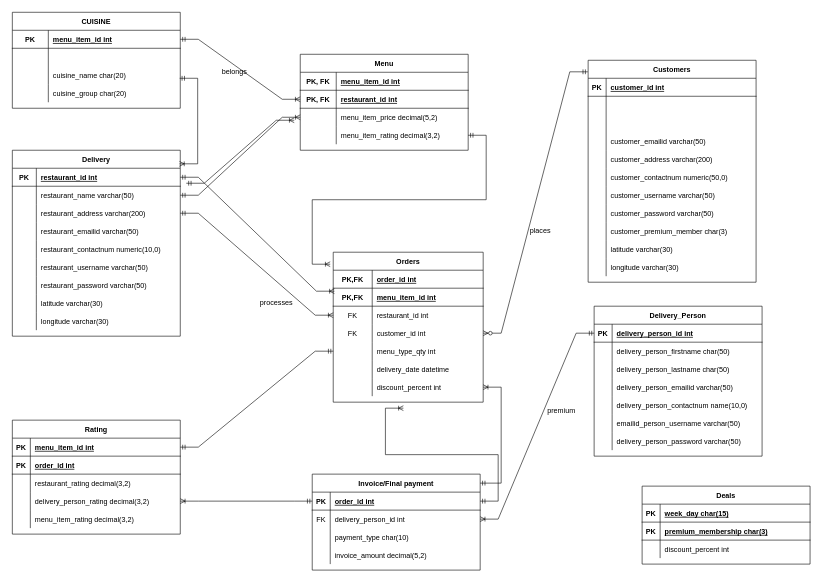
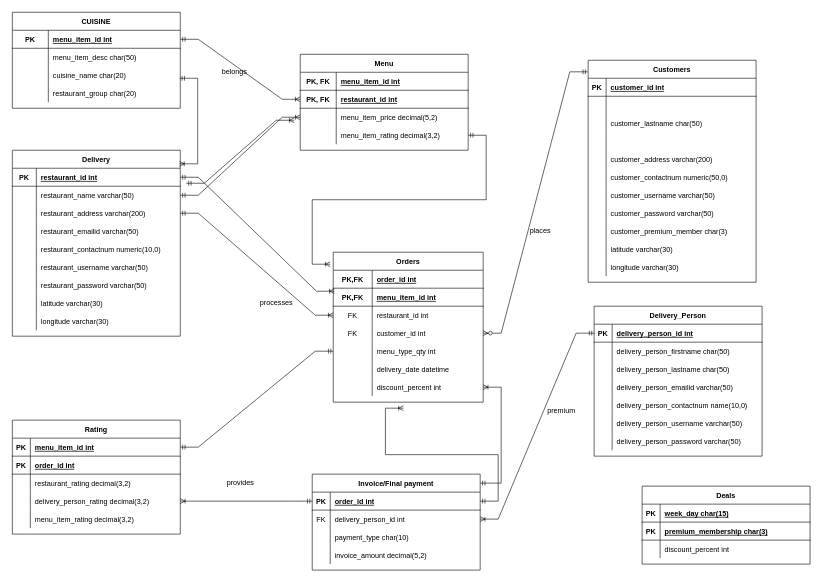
+ <mxCell id="183" value="menu_item_desc char(50)" style="shape=partialRectangle;overflow=hidden;connectable=0;fillColor=none;top=0;left=0;bottom=0;right=0;align=left;spacingLeft=6;" parent="181" vertex="1"><mxGeometry x="60" width="220" height="30" as="geometry"><mxRectangle width="220" height="30" as="alternateBounds" /></mxGeometry></mxCell>
- <mxCell id="189" value="cuisine_group char(20)" style="shape=partialRectangle;overflow=hidden;connectable=0;fillColor=none;top=0;left=0;bottom=0;right=0;align=left;spacingLeft=6;" parent="187" vertex="1"><mxGeometry x="60" width="220" height="30" as="geometry"><mxRectangle width="220" height="30" as="alternateBounds" /></mxGeometry></mxCell>
+ <mxCell id="189" value="restaurant_group char(20)" style="shape=partialRectangle;overflow=hidden;connectable=0;fillColor=none;top=0;left=0;bottom=0;right=0;align=left;spacingLeft=6;" parent="187" vertex="1"><mxGeometry x="60" width="220" height="30" as="geometry"><mxRectangle width="220" height="30" as="alternateBounds" /></mxGeometry></mxCell>
+ <mxCell id="32" value="customer_lastname char(50)" style="shape=partialRectangle;overflow=hidden;connectable=0;fillColor=none;top=0;left=0;bottom=0;right=0;align=left;spacingLeft=6;" parent="30" vertex="1"><mxGeometry x="30" width="250" height="30" as="geometry"><mxRectangle width="250" height="30" as="alternateBounds" /></mxGeometry></mxCell>
- <mxCell id="35" value="customer_emailid varchar(50)" style="shape=partialRectangle;overflow=hidden;connectable=0;fillColor=none;top=0;left=0;bottom=0;right=0;align=left;spacingLeft=6;" parent="33" vertex="1"><mxGeometry x="30" width="250" height="30" as="geometry"><mxRectangle width="250" height="30" as="alternateBounds" /></mxGeometry></mxCell>
- <mxCell id="75" value="emailid_person_username varchar(50)" style="shape=partialRectangle;overflow=hidden;connectable=0;fillColor=none;top=0;left=0;bottom=0;right=0;align=left;spacingLeft=6;" parent="73" vertex="1"><mxGeometry x="30" width="250" height="30" as="geometry"><mxRectangle width="250" height="30" as="alternateBounds" /></mxGeometry></mxCell>
+ <mxCell id="75" value="delivery_person_username varchar(50)" style="shape=partialRectangle;overflow=hidden;connectable=0;fillColor=none;top=0;left=0;bottom=0;right=0;align=left;spacingLeft=6;" parent="73" vertex="1"><mxGeometry x="30" width="250" height="30" as="geometry"><mxRectangle width="250" height="30" as="alternateBounds" /></mxGeometry></mxCell>
+ <mxCell id="175" value="provides" style="text;html=1;align=center;verticalAlign=middle;resizable=0;points=[];autosize=1;strokeColor=none;fillColor=none;" parent="1" vertex="1"><mxGeometry x="365" y="790" width="70" height="30" as="geometry" /></mxCell>
